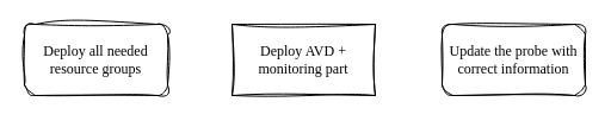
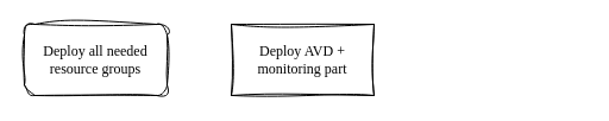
- <mxCell id="4" value="Update the probe with correct information" style="rounded=1;whiteSpace=wrap;html=1;glass=0;sketch=1;curveFitting=1;jiggle=2;fillColor=none;fontFamily=Architects Daughter;fontSource=https%3A%2F%2Ffonts.googleapis.com%2Fcss%3Ffamily%3DArchitects%2BDaughter;" vertex="1" parent="1"><mxGeometry x="370" y="20" width="120" height="60" as="geometry" /></mxCell>
